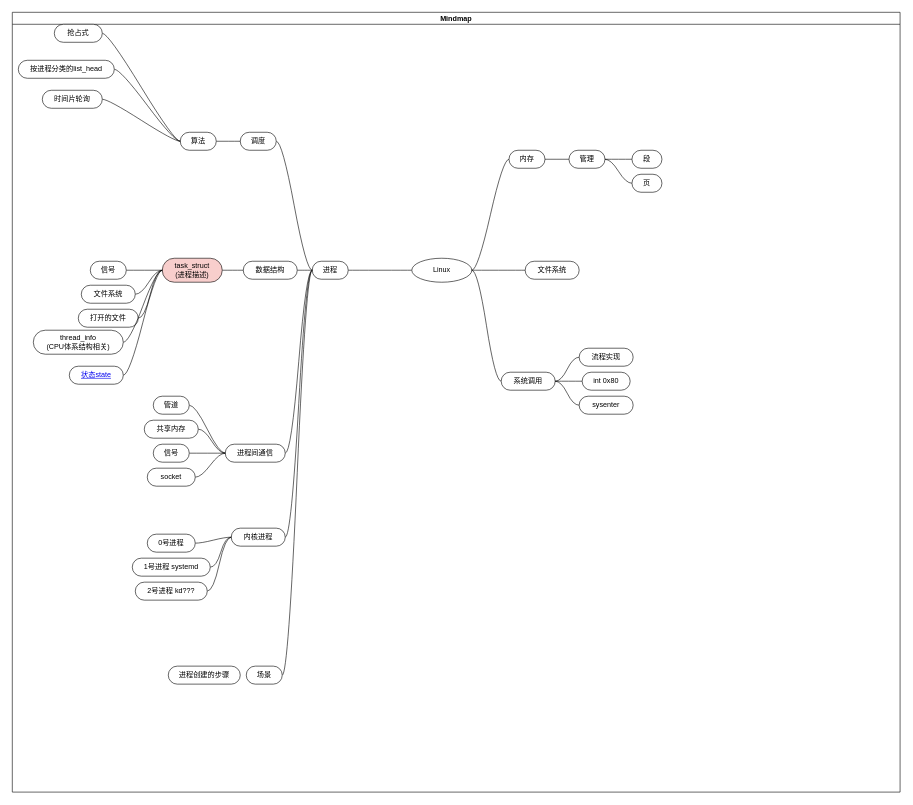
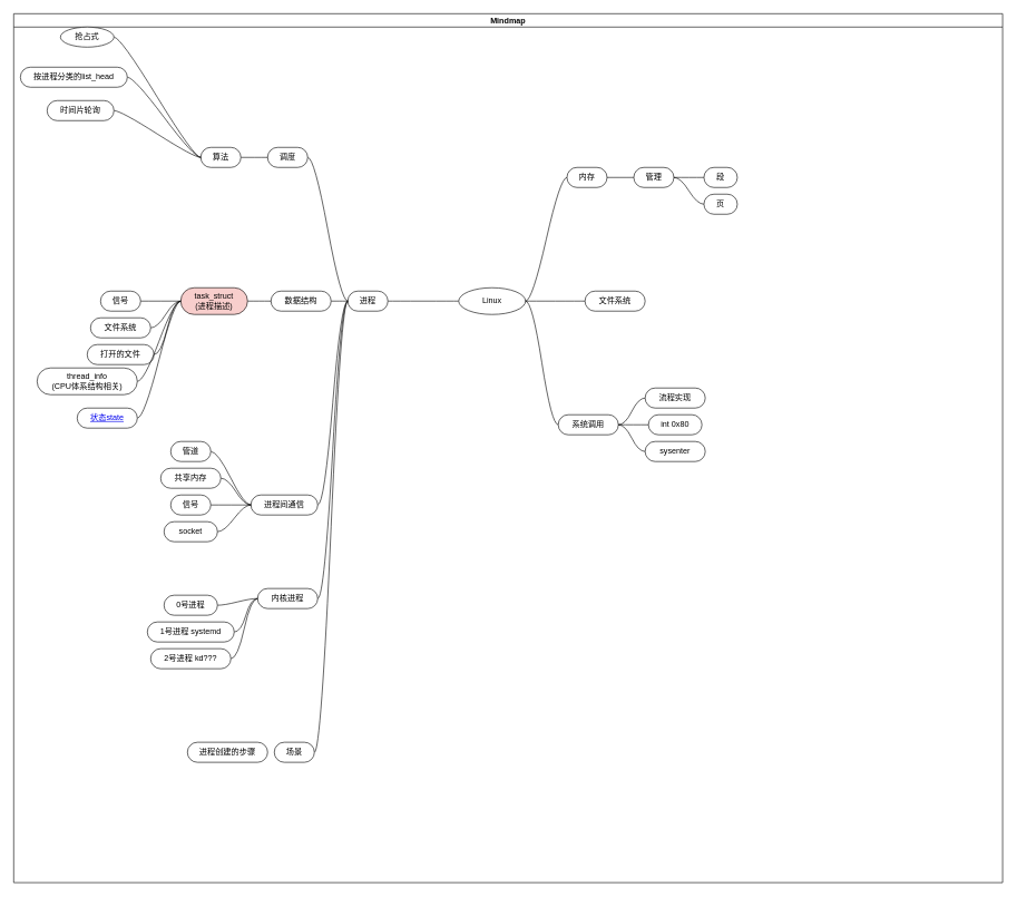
- <mxCell id="35" value="抢占式" style="whiteSpace=wrap;html=1;rounded=1;arcSize=50;align=center;verticalAlign=middle;strokeWidth=1;autosize=1;spacing=4;treeFolding=1;treeMoving=1;newEdgeStyle={&quot;edgeStyle&quot;:&quot;entityRelationEdgeStyle&quot;,&quot;startArrow&quot;:&quot;none&quot;,&quot;endArrow&quot;:&quot;none&quot;,&quot;segment&quot;:10,&quot;curved&quot;:1};" vertex="1" parent="2"><mxGeometry x="70" y="20" width="80" height="30" as="geometry" /></mxCell>
+ <mxCell id="35" value="抢占式" style="ellipse;whiteSpace=wrap;html=1;arcSize=50;align=center;verticalAlign=middle;strokeWidth=1;autosize=1;spacing=4;treeFolding=1;treeMoving=1;newEdgeStyle={&quot;edgeStyle&quot;:&quot;entityRelationEdgeStyle&quot;,&quot;startArrow&quot;:&quot;none&quot;,&quot;endArrow&quot;:&quot;none&quot;,&quot;segment&quot;:10,&quot;curved&quot;:1};" vertex="1" parent="2"><mxGeometry x="70" y="20" width="80" height="30" as="geometry" /></mxCell>
